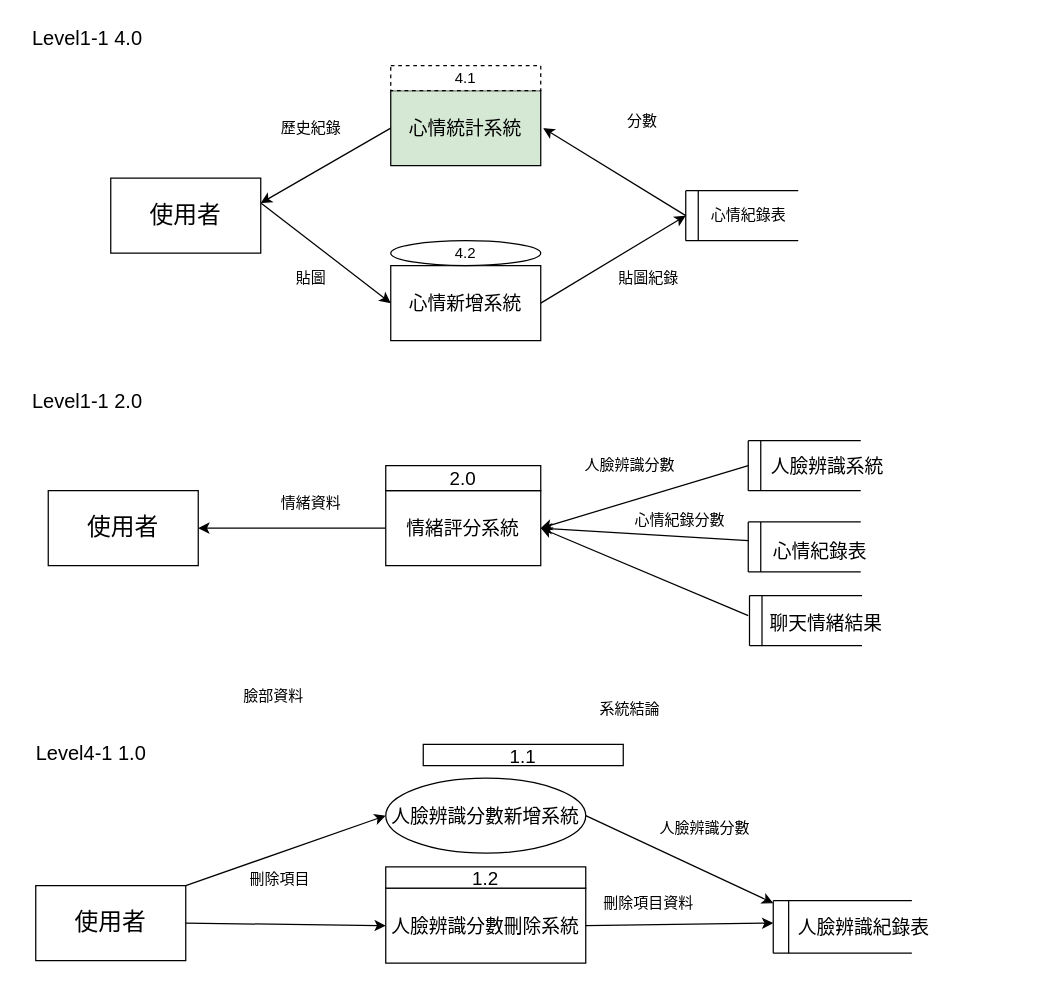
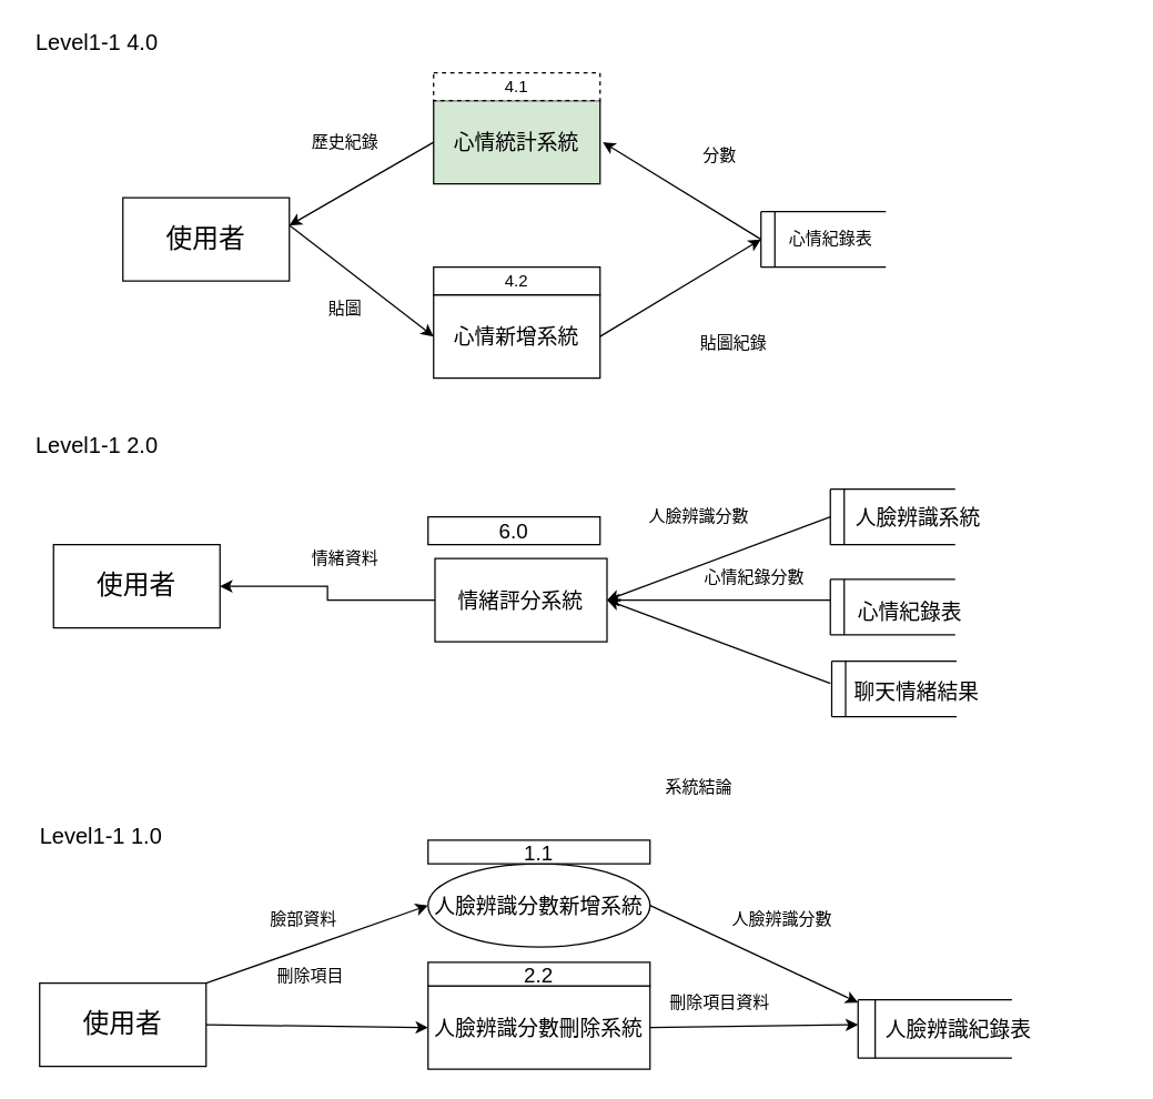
- <mxCell id="20" value="分數" style="text;html=1;align=center;verticalAlign=middle;resizable=0;points=[];autosize=1;" parent="1" vertex="1"><mxGeometry x="493" y="87" width="40" height="20" as="geometry" /></mxCell>
+ <mxCell id="20" value="分數" style="text;html=1;align=center;verticalAlign=middle;resizable=0;points=[];autosize=1;" parent="1" vertex="1"><mxGeometry x="498" y="102" width="40" height="20" as="geometry" /></mxCell>
- <mxCell id="66" value="4.2" style="ellipse;whiteSpace=wrap;html=1;" parent="1" vertex="1"><mxGeometry x="312" y="192" width="120" height="20" as="geometry" /></mxCell>
+ <mxCell id="66" value="4.2" style="rounded=0;whiteSpace=wrap;html=1;" parent="1" vertex="1"><mxGeometry x="312" y="192" width="120" height="20" as="geometry" /></mxCell>
- <mxCell id="19" value="貼圖紀錄" style="text;html=1;align=center;verticalAlign=middle;resizable=0;points=[];autosize=1;" parent="1" vertex="1"><mxGeometry x="488" y="212" width="60" height="20" as="geometry" /></mxCell>
+ <mxCell id="19" value="貼圖紀錄" style="text;html=1;align=center;verticalAlign=middle;resizable=0;points=[];autosize=1;" parent="1" vertex="1"><mxGeometry x="498" y="237" width="60" height="20" as="geometry" /></mxCell>
- <mxCell id="69" value="&lt;span style=&quot;font-size: 15px&quot;&gt;2.0&lt;/span&gt;" style="rounded=0;whiteSpace=wrap;html=1;" parent="1" vertex="1"><mxGeometry x="308" y="372" width="124" height="20" as="geometry" /></mxCell>
+ <mxCell id="69" value="&lt;span style=&quot;font-size: 15px&quot;&gt;6.0&lt;/span&gt;" style="rounded=0;whiteSpace=wrap;html=1;" parent="1" vertex="1"><mxGeometry x="308" y="372" width="124" height="20" as="geometry" /></mxCell>
- <mxCell id="6" value="&lt;font style=&quot;font-size: 15px&quot;&gt;情緒評分系統&lt;/font&gt;" style="rounded=0;whiteSpace=wrap;html=1;" parent="1" vertex="1"><mxGeometry x="308" y="392" width="124" height="60" as="geometry" /></mxCell>
+ <mxCell id="6" value="&lt;font style=&quot;font-size: 15px&quot;&gt;情緒評分系統&lt;/font&gt;" style="rounded=0;whiteSpace=wrap;html=1;" parent="1" vertex="1"><mxGeometry x="313" y="402" width="124" height="60" as="geometry" /></mxCell>
- <mxCell id="59" value="臉部資料" style="text;html=1;align=center;verticalAlign=middle;resizable=0;points=[];autosize=1;strokeColor=none;" parent="1" vertex="1"><mxGeometry x="188" y="547" width="60" height="20" as="geometry" /></mxCell>
+ <mxCell id="59" value="臉部資料" style="text;html=1;align=center;verticalAlign=middle;resizable=0;points=[];autosize=1;strokeColor=none;" parent="1" vertex="1"><mxGeometry x="188" y="652" width="60" height="20" as="geometry" /></mxCell>
- <mxCell id="64" value="&lt;span style=&quot;font-size: 16px&quot;&gt;Level4-1 1.0&lt;/span&gt;" style="text;html=1;align=center;verticalAlign=middle;resizable=0;points=[];autosize=1;strokeColor=none;perimeterSpacing=0;" parent="1" vertex="1"><mxGeometry x="23" y="592" width="98" height="19" as="geometry" /></mxCell>
+ <mxCell id="64" value="&lt;span style=&quot;font-size: 16px&quot;&gt;Level1-1 1.0&lt;/span&gt;" style="text;html=1;align=center;verticalAlign=middle;resizable=0;points=[];autosize=1;strokeColor=none;perimeterSpacing=0;" parent="1" vertex="1"><mxGeometry x="23" y="592" width="98" height="19" as="geometry" /></mxCell>
- <mxCell id="67" value="&lt;font style=&quot;font-size: 15px&quot;&gt;1.1&lt;/font&gt;" style="whiteSpace=wrap;html=1;" parent="1" vertex="1"><mxGeometry x="338" y="595" width="160" height="17" as="geometry" /></mxCell>
+ <mxCell id="67" value="&lt;font style=&quot;font-size: 15px&quot;&gt;1.1&lt;/font&gt;" style="whiteSpace=wrap;html=1;" parent="1" vertex="1"><mxGeometry x="308" y="605" width="160" height="17" as="geometry" /></mxCell>
- <mxCell id="68" value="&lt;font style=&quot;font-size: 15px&quot;&gt;1.2&lt;/font&gt;" style="whiteSpace=wrap;html=1;" parent="1" vertex="1"><mxGeometry x="308" y="693" width="160" height="17" as="geometry" /></mxCell>
+ <mxCell id="68" value="&lt;font style=&quot;font-size: 15px&quot;&gt;2.2&lt;/font&gt;" style="whiteSpace=wrap;html=1;" parent="1" vertex="1"><mxGeometry x="308" y="693" width="160" height="17" as="geometry" /></mxCell>
